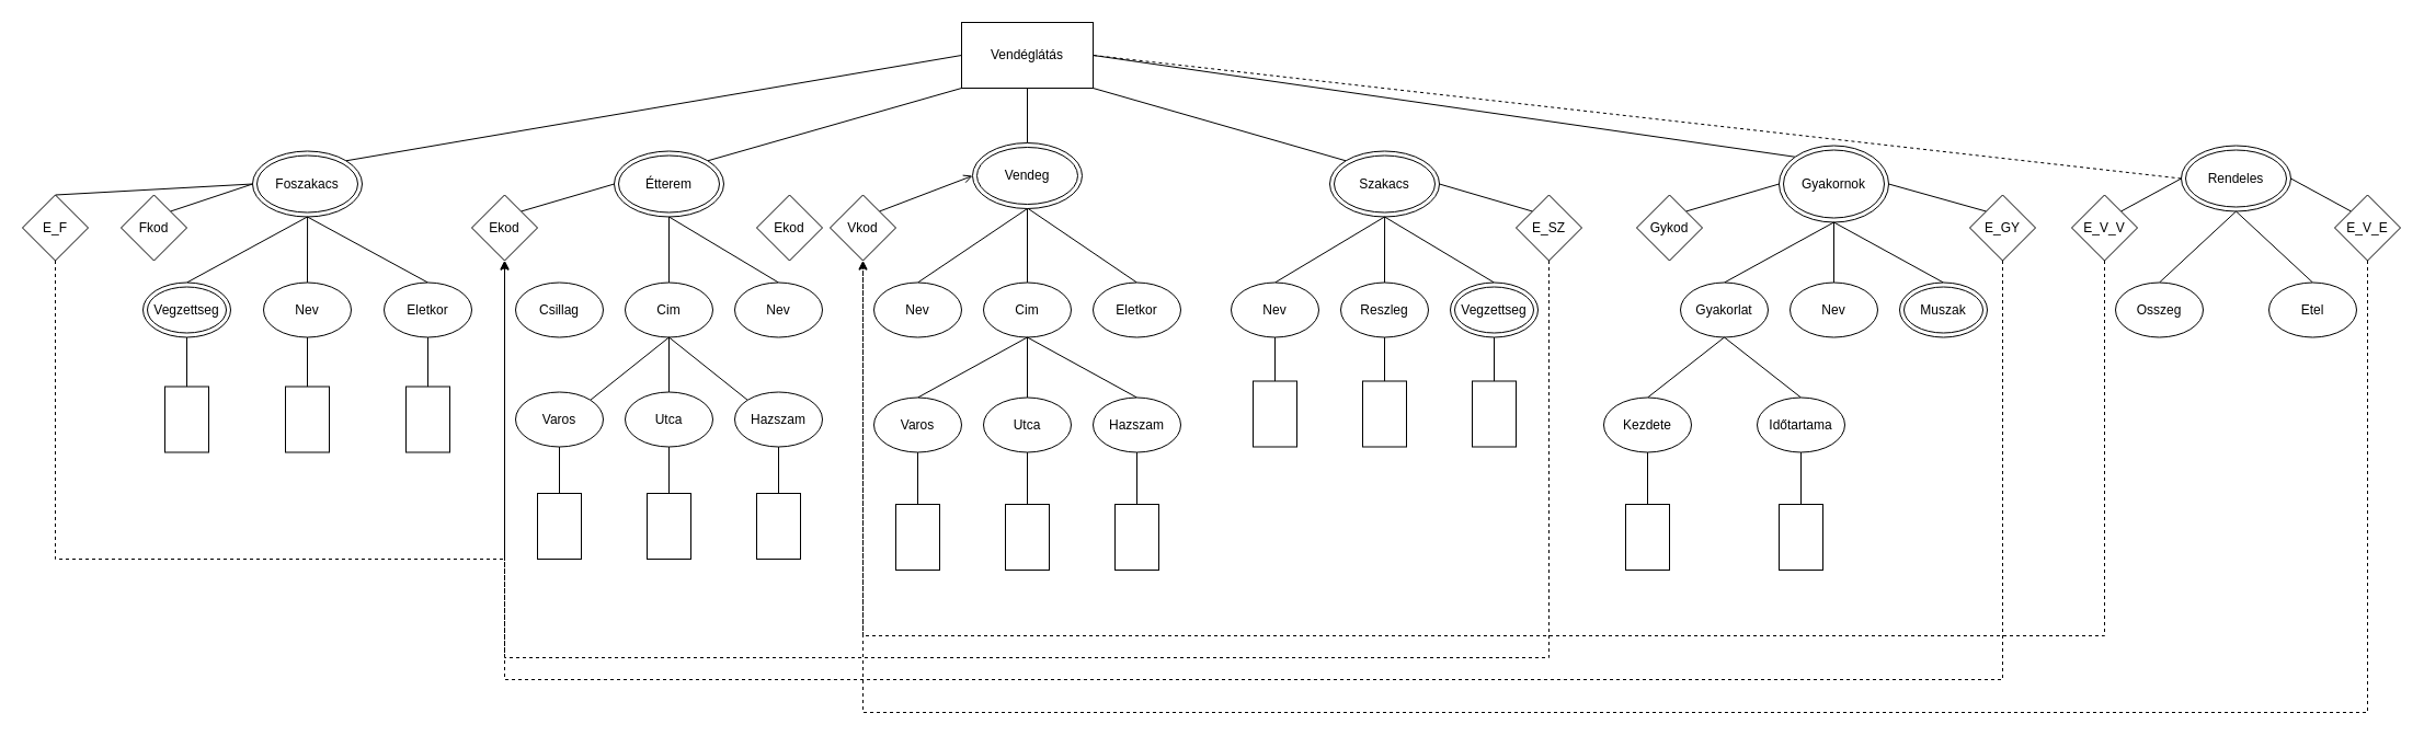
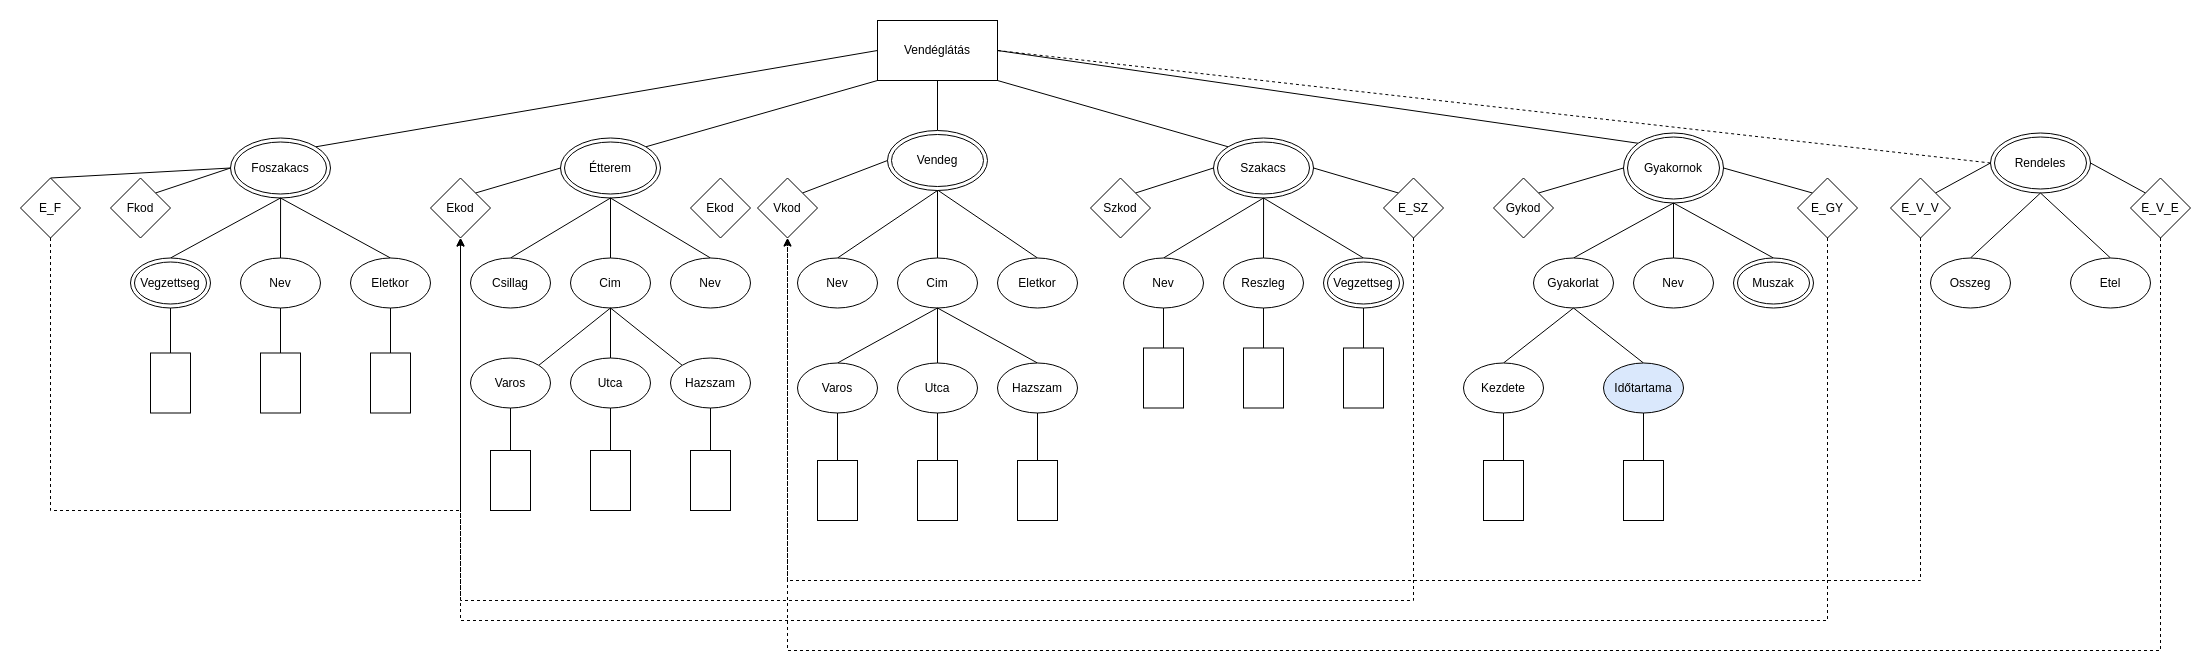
- <mxCell id="73" style="edgeStyle=none;rounded=0;orthogonalLoop=1;jettySize=auto;html=1;exitX=1;exitY=0;exitDx=0;exitDy=0;entryX=0;entryY=0.5;entryDx=0;entryDy=0;endArrow=open;endFill=0;" parent="1" source="74" target="6" edge="1"><mxGeometry relative="1" as="geometry" /></mxCell>
+ <mxCell id="73" style="edgeStyle=none;rounded=0;orthogonalLoop=1;jettySize=auto;html=1;exitX=1;exitY=0;exitDx=0;exitDy=0;entryX=0;entryY=0.5;entryDx=0;entryDy=0;endArrow=none;endFill=0;" parent="1" source="74" target="6" edge="1"><mxGeometry relative="1" as="geometry" /></mxCell>
+ <mxCell id="47" style="edgeStyle=none;rounded=0;orthogonalLoop=1;jettySize=auto;html=1;exitX=1;exitY=0;exitDx=0;exitDy=0;entryX=0;entryY=0.5;entryDx=0;entryDy=0;endArrow=none;endFill=0;" parent="1" source="48" target="8" edge="1"><mxGeometry relative="1" as="geometry" /></mxCell>
+ <mxCell id="48" value="Szkod" style="rhombus;whiteSpace=wrap;html=1;" parent="1" vertex="1"><mxGeometry x="1090" y="177.5" width="60" height="60" as="geometry" /></mxCell>
+ <mxCell id="23" style="edgeStyle=none;rounded=0;orthogonalLoop=1;jettySize=auto;html=1;exitX=0.5;exitY=0;exitDx=0;exitDy=0;entryX=0.5;entryY=1;entryDx=0;entryDy=0;endArrow=none;endFill=0;" parent="1" source="24" target="4" edge="1"><mxGeometry relative="1" as="geometry" /></mxCell>
- <mxCell id="72" value="Időtartama" style="ellipse;whiteSpace=wrap;html=1;" parent="1" vertex="1"><mxGeometry x="1603" y="362.5" width="80" height="50" as="geometry" /></mxCell>
+ <mxCell id="72" value="Időtartama" style="ellipse;whiteSpace=wrap;html=1;fillColor=#dae8fc;" parent="1" vertex="1"><mxGeometry x="1603" y="362.5" width="80" height="50" as="geometry" /></mxCell>
